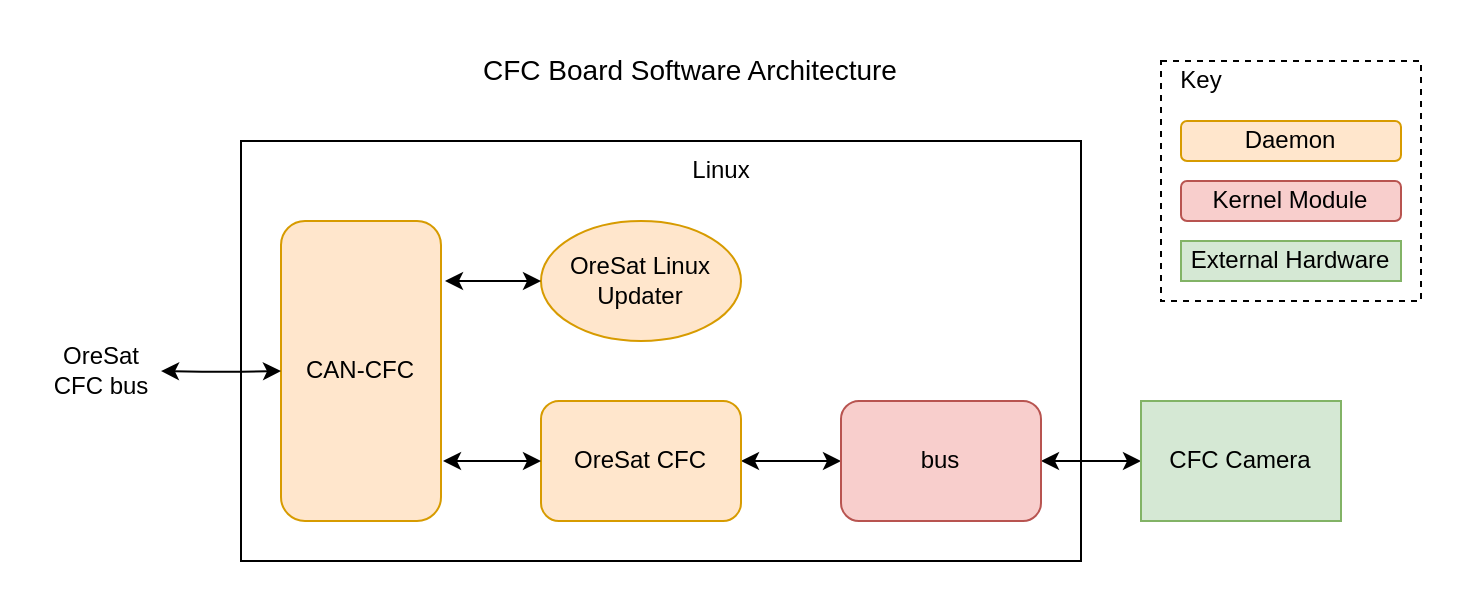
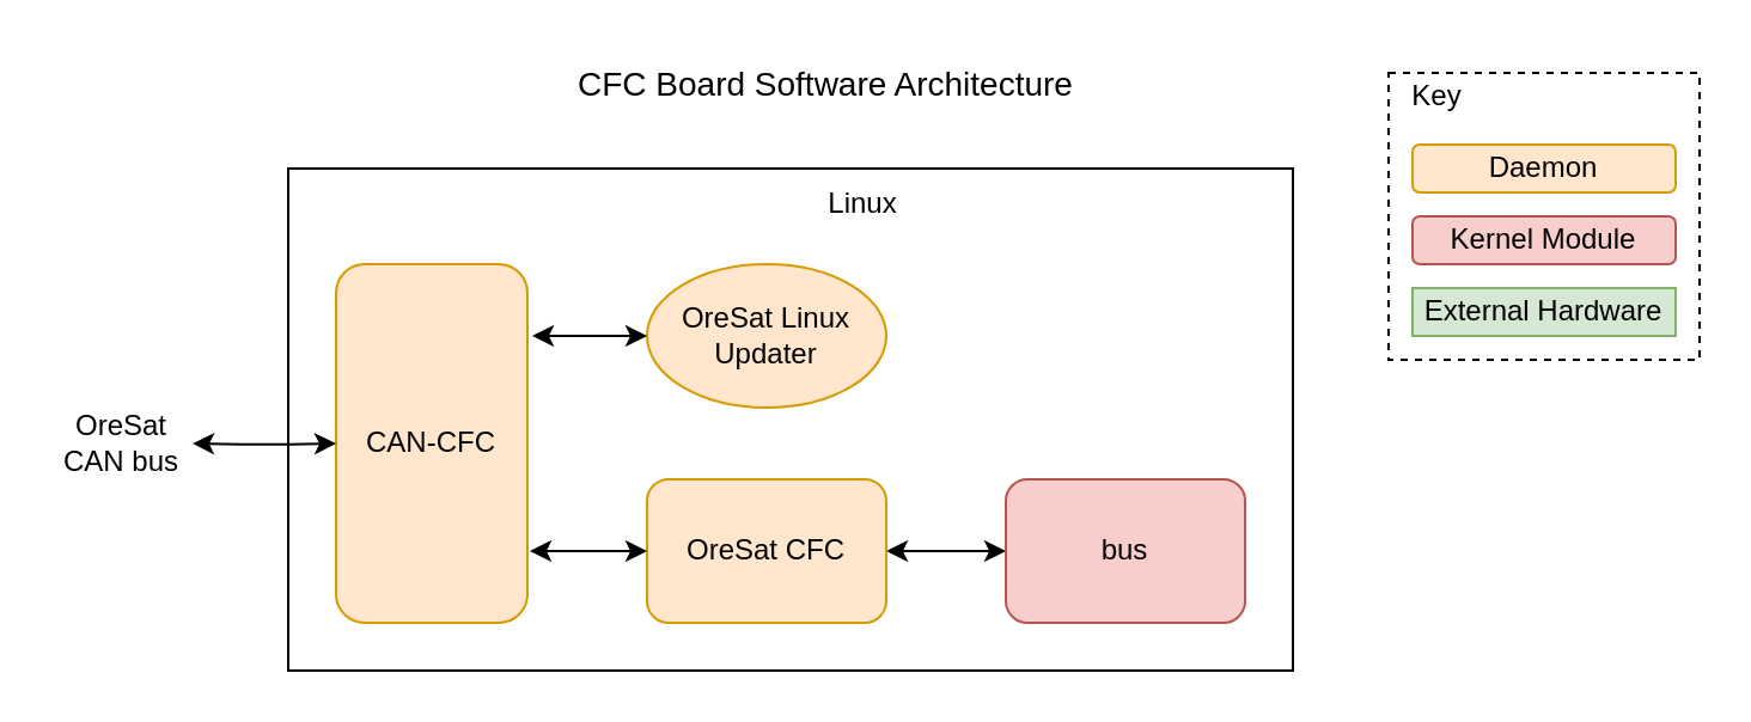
- <mxCell id="18" value="OreSat&lt;br&gt;CFC bus" style="text;html=1;align=center;verticalAlign=middle;resizable=0;points=[];autosize=1;" parent="1" vertex="1"><mxGeometry x="20" y="170" width="60" height="30" as="geometry" /></mxCell>
+ <mxCell id="18" value="OreSat&lt;br&gt;CAN bus" style="text;html=1;align=center;verticalAlign=middle;resizable=0;points=[];autosize=1;" parent="1" vertex="1"><mxGeometry x="20" y="170" width="60" height="30" as="geometry" /></mxCell>
- <mxCell id="8" value="" style="edgeStyle=orthogonalEdgeStyle;rounded=1;orthogonalLoop=1;jettySize=auto;html=1;startArrow=classic;startFill=1;endArrow=classic;endFill=1;entryX=0;entryY=0.5;entryDx=0;entryDy=0;exitX=1;exitY=0.5;exitDx=0;exitDy=0;" parent="1" source="9" target="10" edge="1"><mxGeometry relative="1" as="geometry"><mxPoint x="536.23" y="320" as="targetPoint" /><Array as="points" /></mxGeometry></mxCell>
- <mxCell id="10" value="&lt;div&gt;CFC Camera&lt;/div&gt;" style="rounded=0;whiteSpace=wrap;html=1;fillColor=#d5e8d4;strokeColor=#82b366;" parent="1" vertex="1"><mxGeometry x="570" y="200" width="100" height="60" as="geometry" /></mxCell>
